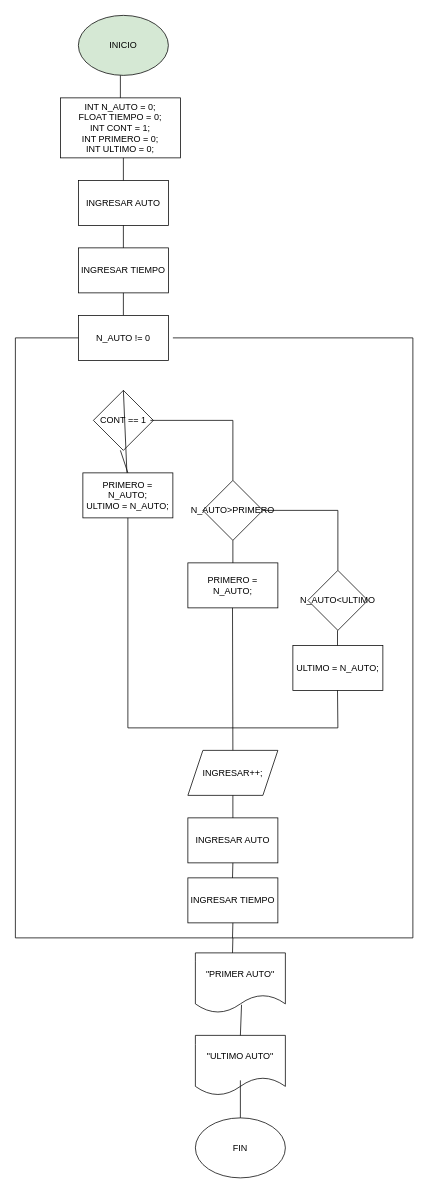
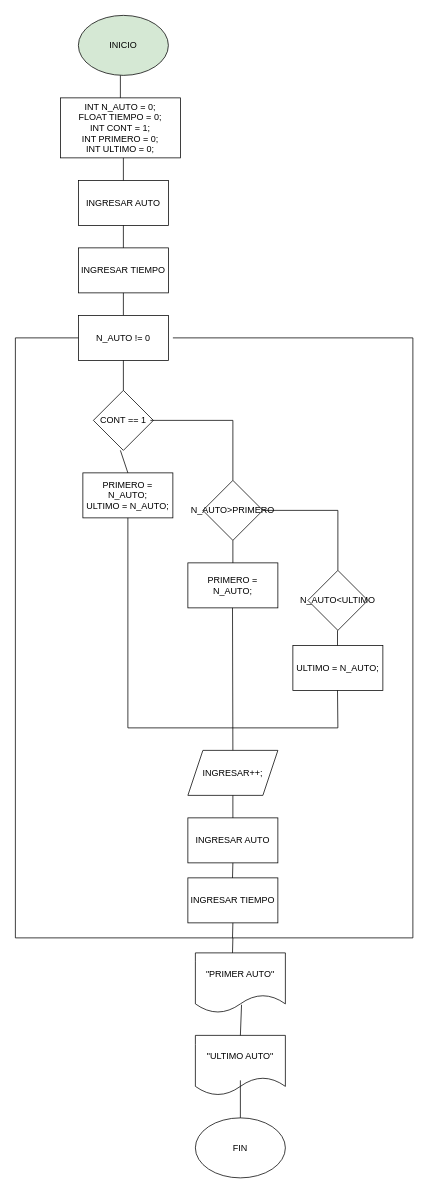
- <mxCell id="12" value="" style="endArrow=none;html=1;rounded=0;exitX=0.5;exitY=0;exitDx=0;exitDy=0;" edge="1" parent="1" source="11" target="13"><mxGeometry width="50" height="50" relative="1" as="geometry"><mxPoint x="120" y="530" as="sourcePoint" /><mxPoint x="170" y="480" as="targetPoint" /></mxGeometry></mxCell>
+ <mxCell id="12" value="" style="endArrow=none;html=1;rounded=0;exitX=0.5;exitY=0;exitDx=0;exitDy=0;entryX=0.5;entryY=1;entryDx=0;entryDy=0;" edge="1" parent="1" source="11" target="10"><mxGeometry width="50" height="50" relative="1" as="geometry"><mxPoint x="120" y="530" as="sourcePoint" /><mxPoint x="170" y="480" as="targetPoint" /></mxGeometry></mxCell>
